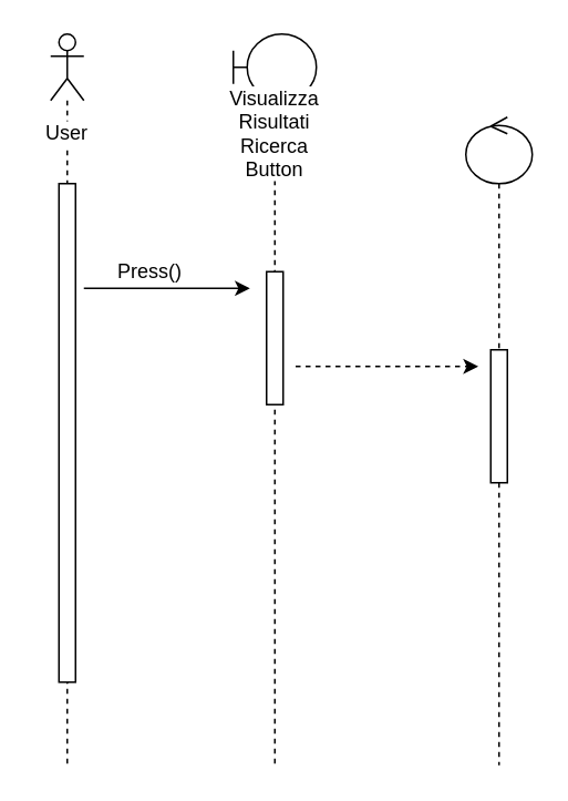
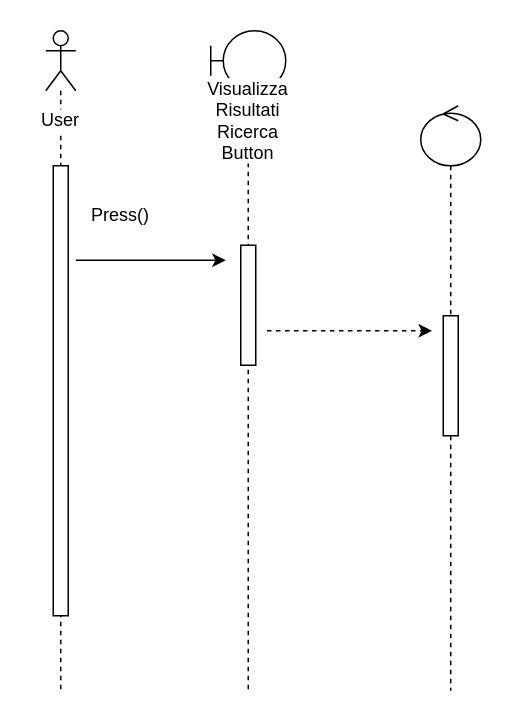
- <mxCell id="6" value="Press()" style="text;html=1;strokeColor=none;fillColor=none;align=center;verticalAlign=middle;whiteSpace=wrap;rounded=0;labelBackgroundColor=#ffffff;" vertex="1" parent="1"><mxGeometry x="70" y="153" width="40" height="20" as="geometry" /></mxCell>
+ <mxCell id="6" value="Press()" style="text;html=1;strokeColor=none;fillColor=none;align=center;verticalAlign=middle;whiteSpace=wrap;rounded=0;labelBackgroundColor=#ffffff;" vertex="1" parent="1"><mxGeometry x="60" y="133" width="40" height="20" as="geometry" /></mxCell>
